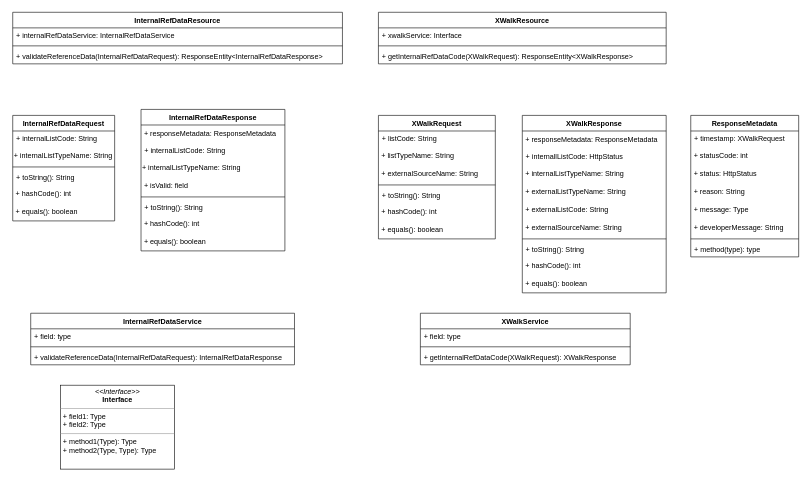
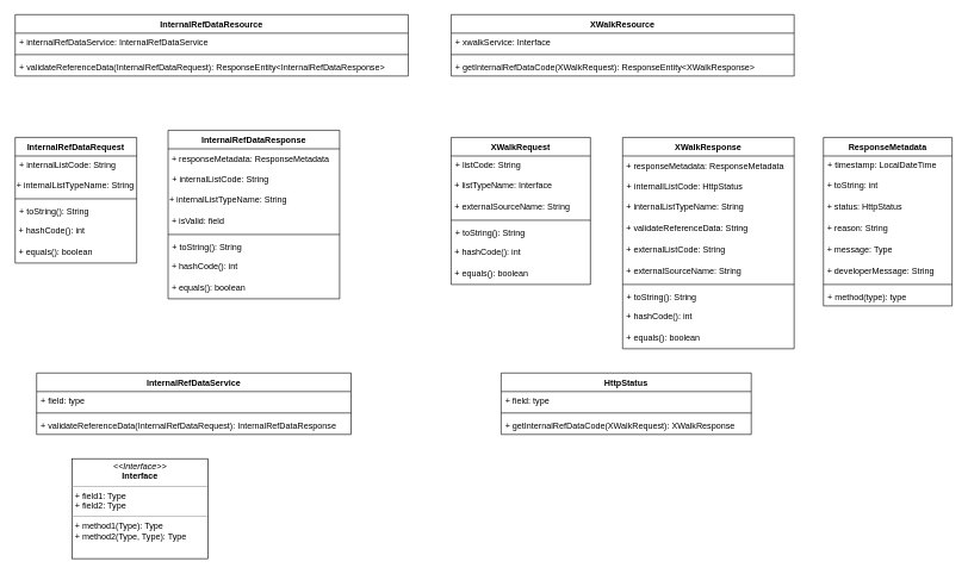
- <mxCell id="55" value="+ timestamp: XWalkRequest" style="text;strokeColor=none;fillColor=none;align=left;verticalAlign=top;spacingLeft=4;spacingRight=4;overflow=hidden;rotatable=0;points=[[0,0.5],[1,0.5]];portConstraint=eastwest;" vertex="1" parent="54"><mxGeometry y="26" width="180" height="26" as="geometry" /></mxCell>
+ <mxCell id="55" value="+ timestamp: LocalDateTime" style="text;strokeColor=none;fillColor=none;align=left;verticalAlign=top;spacingLeft=4;spacingRight=4;overflow=hidden;rotatable=0;points=[[0,0.5],[1,0.5]];portConstraint=eastwest;" vertex="1" parent="54"><mxGeometry y="26" width="180" height="26" as="geometry" /></mxCell>
- <mxCell id="28" value="&amp;nbsp;+ listTypeName: String" style="text;html=1;strokeColor=none;fillColor=none;align=left;verticalAlign=middle;whiteSpace=wrap;rounded=0;" parent="26" vertex="1"><mxGeometry y="52" width="195" height="30" as="geometry" /></mxCell>
+ <mxCell id="28" value="&amp;nbsp;+ listTypeName: Interface" style="text;html=1;strokeColor=none;fillColor=none;align=left;verticalAlign=middle;whiteSpace=wrap;rounded=0;" parent="26" vertex="1"><mxGeometry y="52" width="195" height="30" as="geometry" /></mxCell>
- <mxCell id="56" value="&amp;nbsp;+ statusCode: int" style="text;html=1;strokeColor=none;fillColor=none;align=left;verticalAlign=middle;whiteSpace=wrap;rounded=0;" vertex="1" parent="54"><mxGeometry y="52" width="180" height="30" as="geometry" /></mxCell>
+ <mxCell id="56" value="&amp;nbsp;+ toString: int" style="text;html=1;strokeColor=none;fillColor=none;align=left;verticalAlign=middle;whiteSpace=wrap;rounded=0;" vertex="1" parent="54"><mxGeometry y="52" width="180" height="30" as="geometry" /></mxCell>
- <mxCell id="38" value="&amp;nbsp;+ externalListTypeName: String" style="text;html=1;strokeColor=none;fillColor=none;align=left;verticalAlign=middle;whiteSpace=wrap;rounded=0;" parent="34" vertex="1"><mxGeometry y="112" width="240" height="30" as="geometry" /></mxCell>
+ <mxCell id="38" value="&amp;nbsp;+ validateReferenceData: String" style="text;html=1;strokeColor=none;fillColor=none;align=left;verticalAlign=middle;whiteSpace=wrap;rounded=0;" parent="34" vertex="1"><mxGeometry y="112" width="240" height="30" as="geometry" /></mxCell>
- <mxCell id="49" value="XWalkService" style="swimlane;fontStyle=1;align=center;verticalAlign=top;childLayout=stackLayout;horizontal=1;startSize=26;horizontalStack=0;resizeParent=1;resizeParentMax=0;resizeLast=0;collapsible=1;marginBottom=0;" parent="1" vertex="1"><mxGeometry x="700" y="522" width="350" height="86" as="geometry" /></mxCell>
+ <mxCell id="49" value="HttpStatus" style="swimlane;fontStyle=1;align=center;verticalAlign=top;childLayout=stackLayout;horizontal=1;startSize=26;horizontalStack=0;resizeParent=1;resizeParentMax=0;resizeLast=0;collapsible=1;marginBottom=0;" parent="1" vertex="1"><mxGeometry x="700" y="522" width="350" height="86" as="geometry" /></mxCell>
